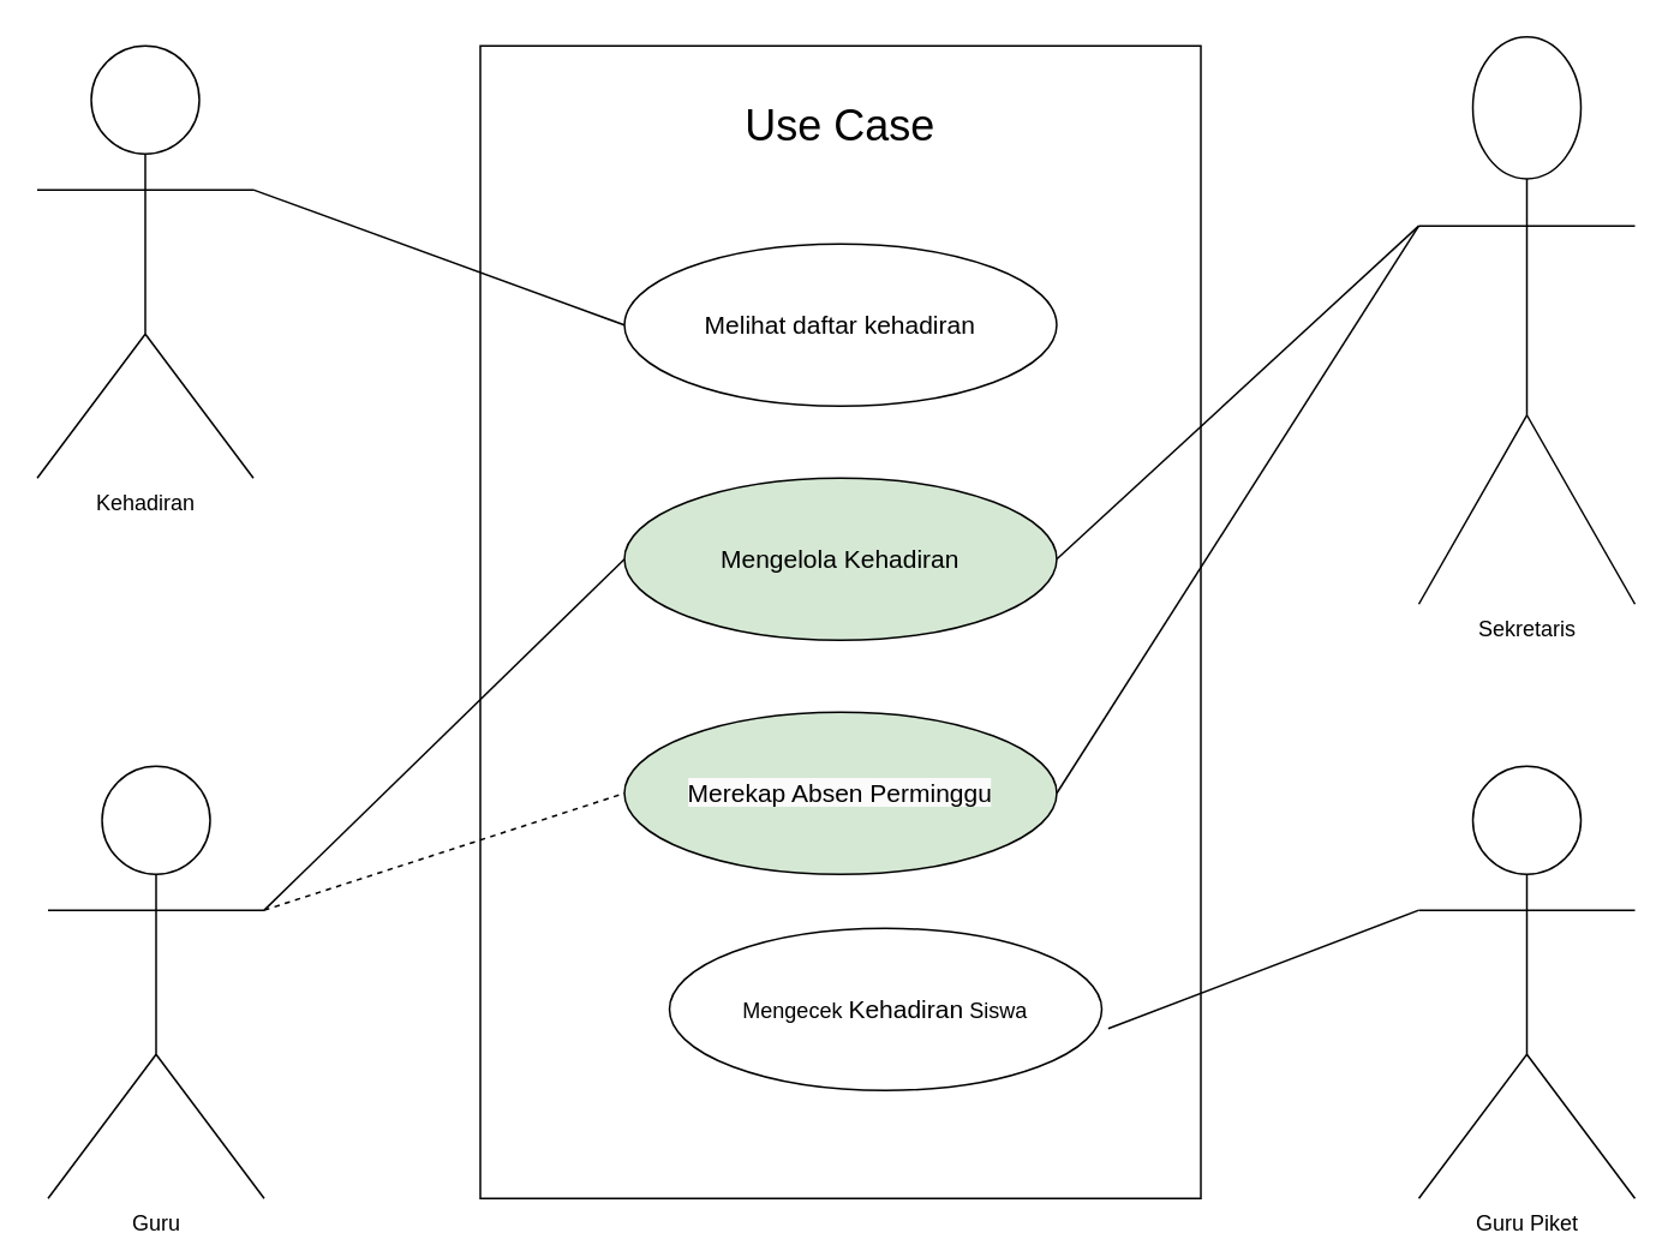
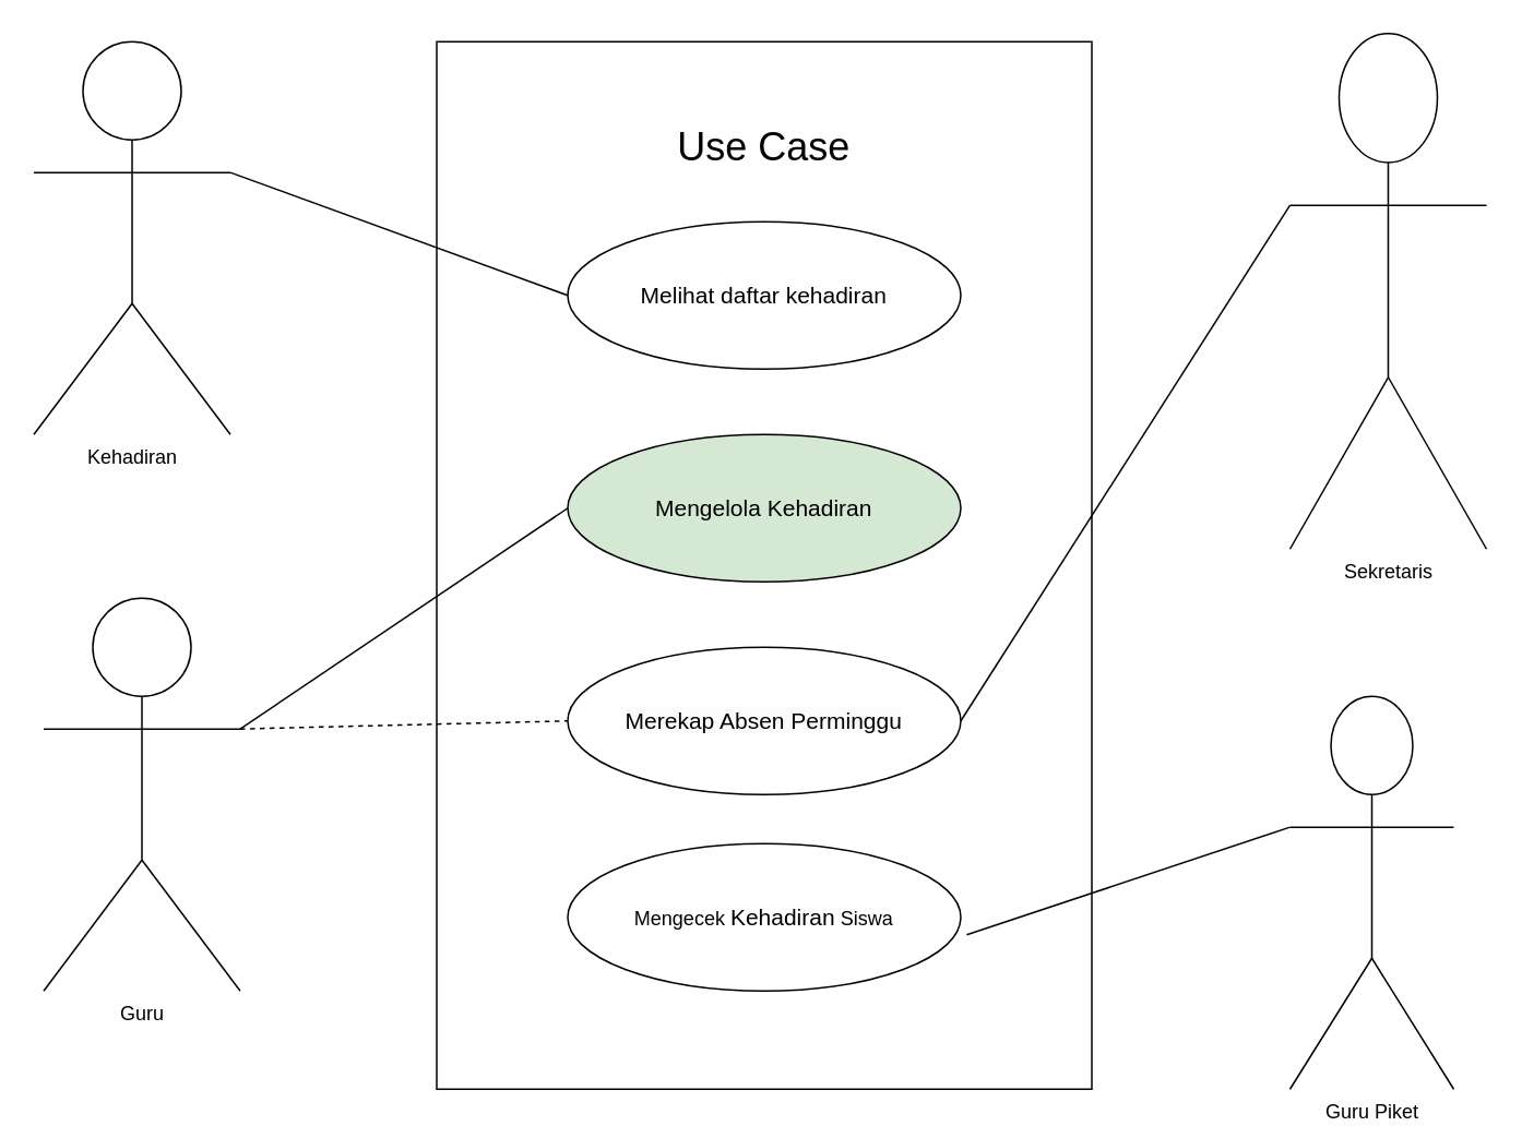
- <mxCell id="11" value="&lt;font style=&quot;font-size: 24px;&quot;&gt;Use Case&lt;/font&gt;" style="text;html=1;align=center;verticalAlign=middle;whiteSpace=wrap;rounded=0;" vertex="1" parent="1"><mxGeometry x="396" y="55" width="140" height="30" as="geometry" /></mxCell>
+ <mxCell id="11" value="&lt;font style=&quot;font-size: 24px;&quot;&gt;Use Case&lt;/font&gt;" style="text;html=1;align=center;verticalAlign=middle;whiteSpace=wrap;rounded=0;" vertex="1" parent="1"><mxGeometry x="396" y="75" width="140" height="30" as="geometry" /></mxCell>
- <mxCell id="14" value="" style="endArrow=none;html=1;rounded=0;exitX=1;exitY=0.5;exitDx=0;exitDy=0;entryX=0;entryY=0.333;entryDx=0;entryDy=0;entryPerimeter=0;" edge="1" parent="1" source="4" target="8"><mxGeometry width="50" height="50" relative="1" as="geometry"><mxPoint x="586" y="335" as="sourcePoint" /><mxPoint x="787" y="-5" as="targetPoint" /></mxGeometry></mxCell>
- <mxCell id="5" value="&lt;span style=&quot;color: rgb(0, 0, 0); font-family: Helvetica; font-size: 14px; font-style: normal; font-variant-ligatures: normal; font-variant-caps: normal; font-weight: 400; letter-spacing: normal; orphans: 2; text-align: center; text-indent: 0px; text-transform: none; widows: 2; word-spacing: 0px; -webkit-text-stroke-width: 0px; white-space: normal; background-color: rgb(251, 251, 251); text-decoration-thickness: initial; text-decoration-style: initial; text-decoration-color: initial; display: inline !important; float: none;&quot;&gt;Merekap Absen Perminggu&lt;/span&gt;" style="ellipse;whiteSpace=wrap;html=1;fillColor=#d5e8d4;" vertex="1" parent="1"><mxGeometry x="346" y="395" width="240" height="90" as="geometry" /></mxCell>
+ <mxCell id="5" value="&lt;span style=&quot;color: rgb(0, 0, 0); font-family: Helvetica; font-size: 14px; font-style: normal; font-variant-ligatures: normal; font-variant-caps: normal; font-weight: 400; letter-spacing: normal; orphans: 2; text-align: center; text-indent: 0px; text-transform: none; widows: 2; word-spacing: 0px; -webkit-text-stroke-width: 0px; white-space: normal; background-color: rgb(251, 251, 251); text-decoration-thickness: initial; text-decoration-style: initial; text-decoration-color: initial; display: inline !important; float: none;&quot;&gt;Merekap Absen Perminggu&lt;/span&gt;" style="ellipse;whiteSpace=wrap;html=1;" vertex="1" parent="1"><mxGeometry x="346" y="395" width="240" height="90" as="geometry" /></mxCell>
- <mxCell id="9" value="Guru" style="shape=umlActor;verticalLabelPosition=bottom;verticalAlign=top;html=1;outlineConnect=0;" vertex="1" parent="1"><mxGeometry x="26" y="425" width="120" height="240" as="geometry" /></mxCell>
+ <mxCell id="9" value="Guru" style="shape=umlActor;verticalLabelPosition=bottom;verticalAlign=top;html=1;outlineConnect=0;" vertex="1" parent="1"><mxGeometry x="26" y="365" width="120" height="240" as="geometry" /></mxCell>
- <mxCell id="10" value="Guru Piket" style="shape=umlActor;verticalLabelPosition=bottom;verticalAlign=top;html=1;outlineConnect=0;" vertex="1" parent="1"><mxGeometry x="787" y="425" width="120" height="240" as="geometry" /></mxCell>
+ <mxCell id="10" value="Guru Piket" style="shape=umlActor;verticalLabelPosition=bottom;verticalAlign=top;html=1;outlineConnect=0;" vertex="1" parent="1"><mxGeometry x="787" y="425" width="100" height="240" as="geometry" /></mxCell>
- <mxCell id="6" value="Mengecek&amp;nbsp;&lt;font style=&quot;font-size: 14px;&quot;&gt;Kehadiran&lt;/font&gt;&amp;nbsp;Siswa" style="ellipse;whiteSpace=wrap;html=1;" vertex="1" parent="1"><mxGeometry x="371" y="515" width="240" height="90" as="geometry" /></mxCell>
+ <mxCell id="6" value="Mengecek&amp;nbsp;&lt;font style=&quot;font-size: 14px;&quot;&gt;Kehadiran&lt;/font&gt;&amp;nbsp;Siswa" style="ellipse;whiteSpace=wrap;html=1;" vertex="1" parent="1"><mxGeometry x="346" y="515" width="240" height="90" as="geometry" /></mxCell>
